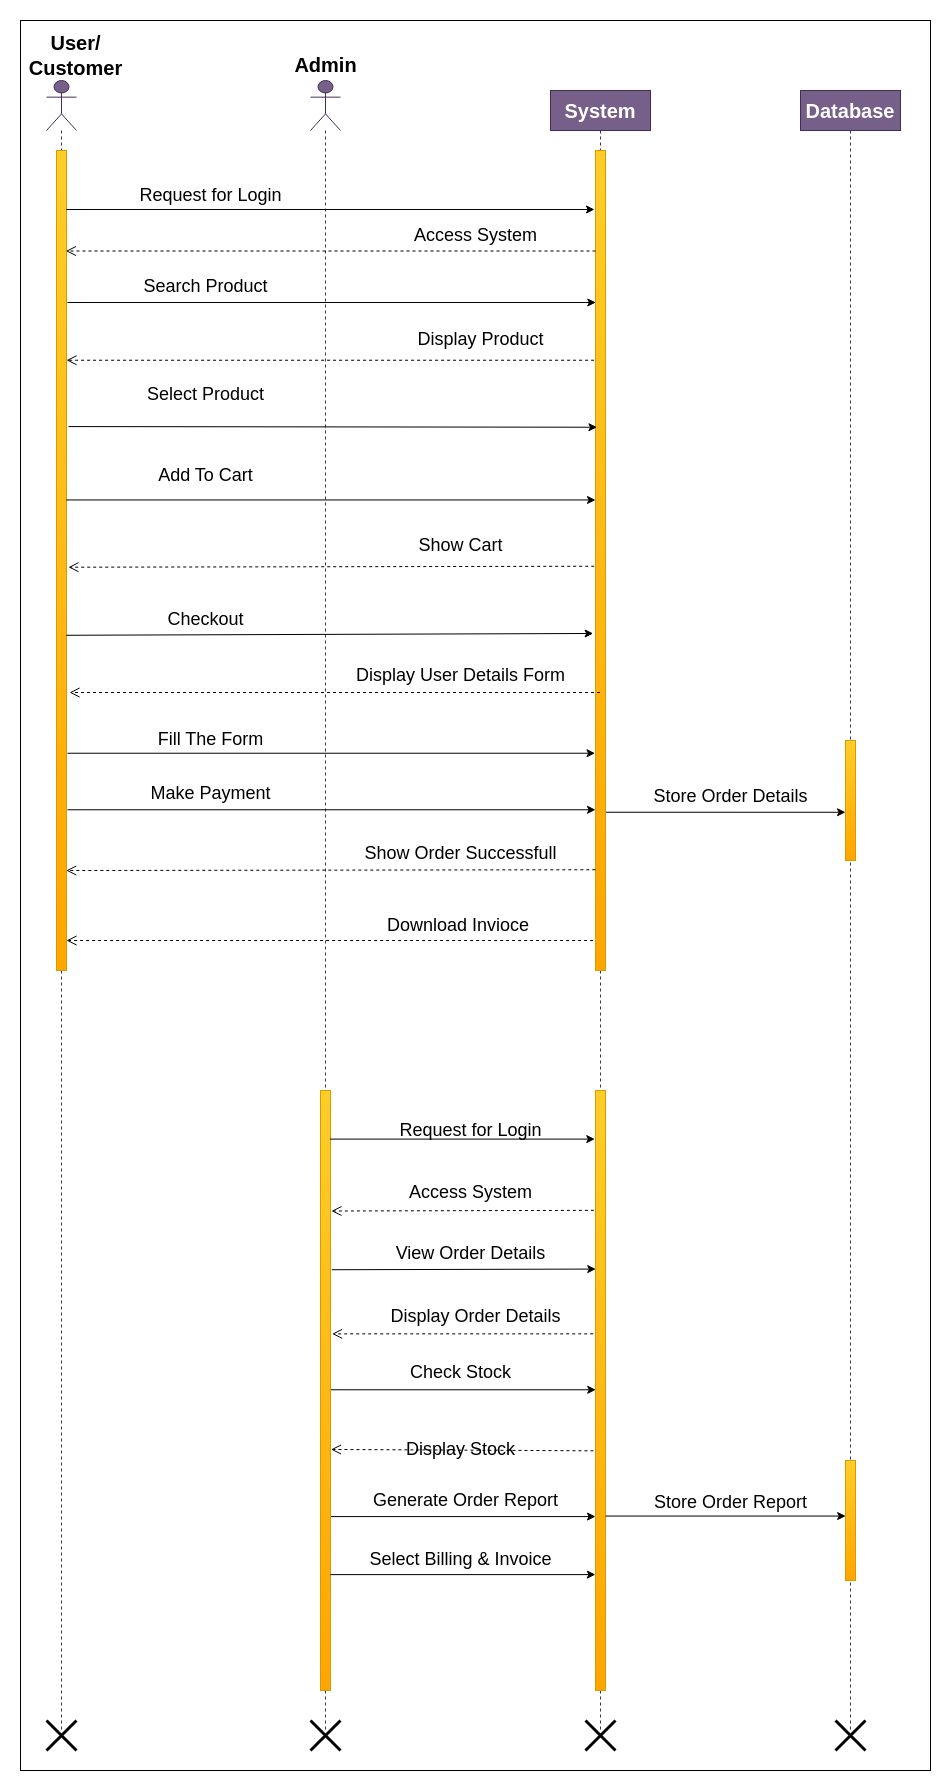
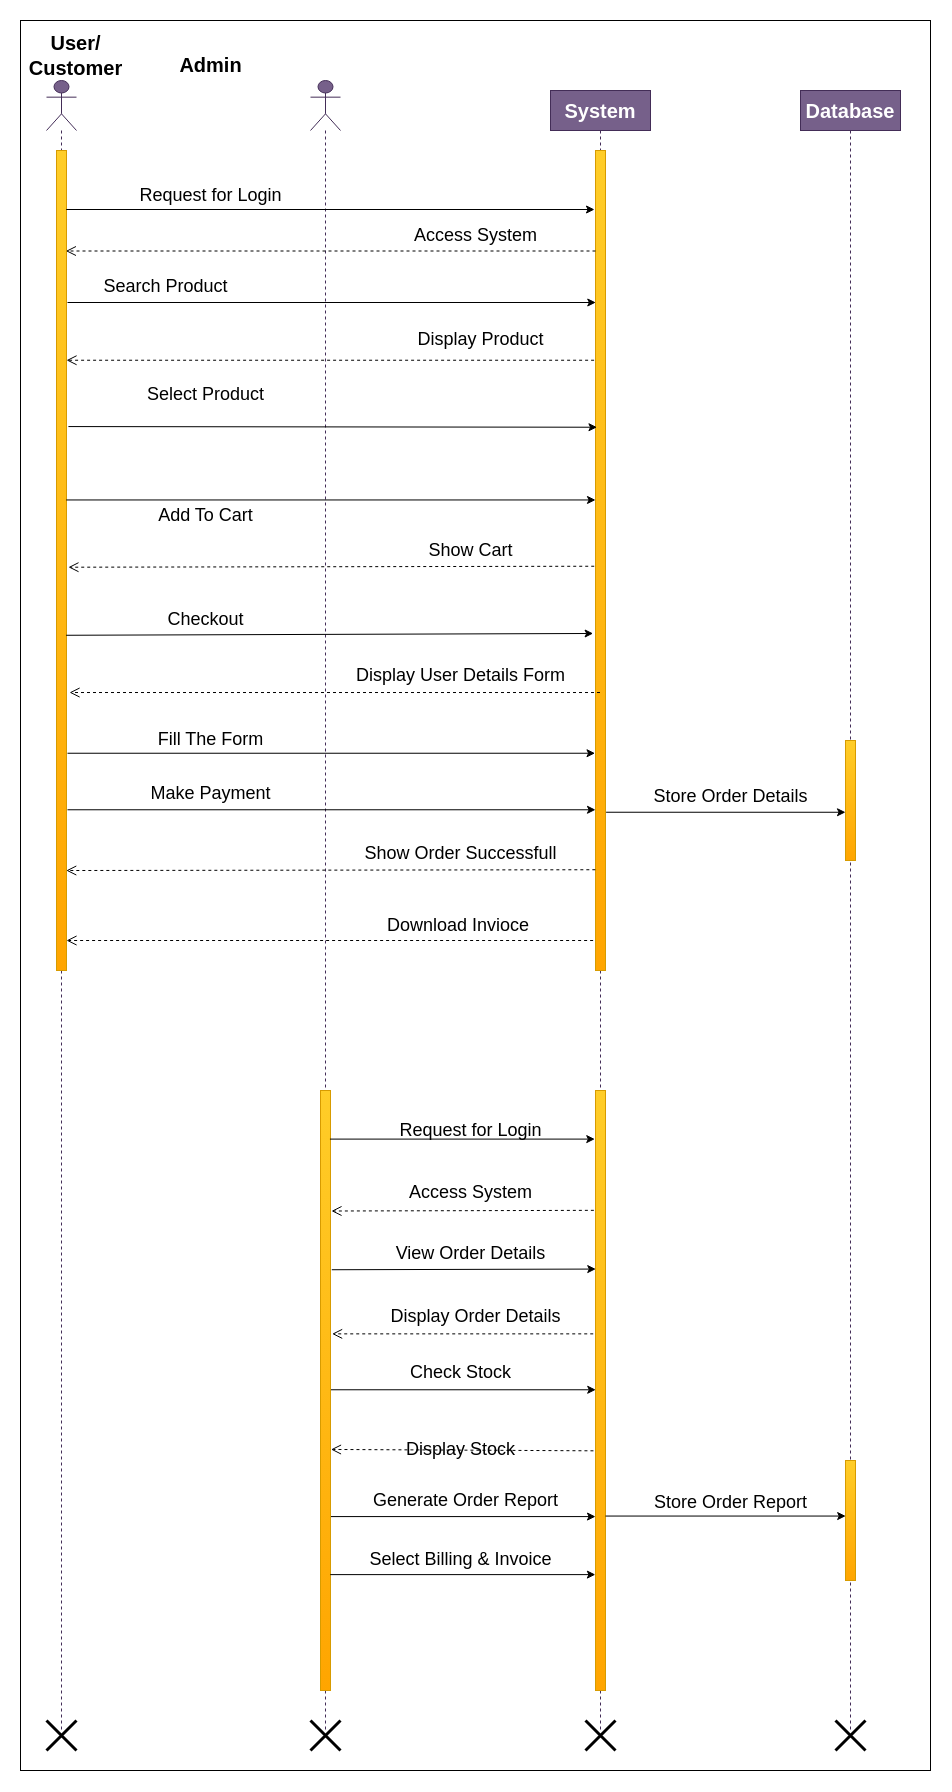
- <mxCell id="6" value="&lt;b&gt;&lt;font style=&quot;font-size: 20px&quot;&gt;Admin&lt;/font&gt;&lt;/b&gt;" style="text;html=1;align=center;verticalAlign=middle;resizable=0;points=[];autosize=1;fontSize=18;" parent="1" vertex="1"><mxGeometry x="285" y="50" width="80" height="30" as="geometry" /></mxCell>
+ <mxCell id="6" value="&lt;b&gt;&lt;font style=&quot;font-size: 20px&quot;&gt;Admin&lt;/font&gt;&lt;/b&gt;" style="text;html=1;align=center;verticalAlign=middle;resizable=0;points=[];autosize=1;fontSize=18;" parent="1" vertex="1"><mxGeometry x="170" y="50" width="80" height="30" as="geometry" /></mxCell>
- <mxCell id="19" value="Search Product" style="text;html=1;align=center;verticalAlign=middle;resizable=0;points=[];autosize=1;fontSize=18;fontColor=none;" parent="1" vertex="1"><mxGeometry x="135" y="271" width="140" height="30" as="geometry" /></mxCell>
+ <mxCell id="19" value="Search Product" style="text;html=1;align=center;verticalAlign=middle;resizable=0;points=[];autosize=1;fontSize=18;fontColor=none;" parent="1" vertex="1"><mxGeometry x="95" y="271" width="140" height="30" as="geometry" /></mxCell>
- <mxCell id="25" value="Add To Cart" style="text;html=1;align=center;verticalAlign=middle;resizable=0;points=[];autosize=1;fontSize=18;fontColor=none;" parent="1" vertex="1"><mxGeometry x="150" y="460" width="110" height="30" as="geometry" /></mxCell>
+ <mxCell id="25" value="Add To Cart" style="text;html=1;align=center;verticalAlign=middle;resizable=0;points=[];autosize=1;fontSize=18;fontColor=none;" parent="1" vertex="1"><mxGeometry x="150" y="500" width="110" height="30" as="geometry" /></mxCell>
- <mxCell id="51" value="Show Cart" style="text;html=1;align=center;verticalAlign=middle;resizable=0;points=[];autosize=1;fontSize=18;fontColor=none;" parent="1" vertex="1"><mxGeometry x="410" y="530" width="100" height="30" as="geometry" /></mxCell>
+ <mxCell id="51" value="Show Cart" style="text;html=1;align=center;verticalAlign=middle;resizable=0;points=[];autosize=1;fontSize=18;fontColor=none;" parent="1" vertex="1"><mxGeometry x="420" y="535" width="100" height="30" as="geometry" /></mxCell>
